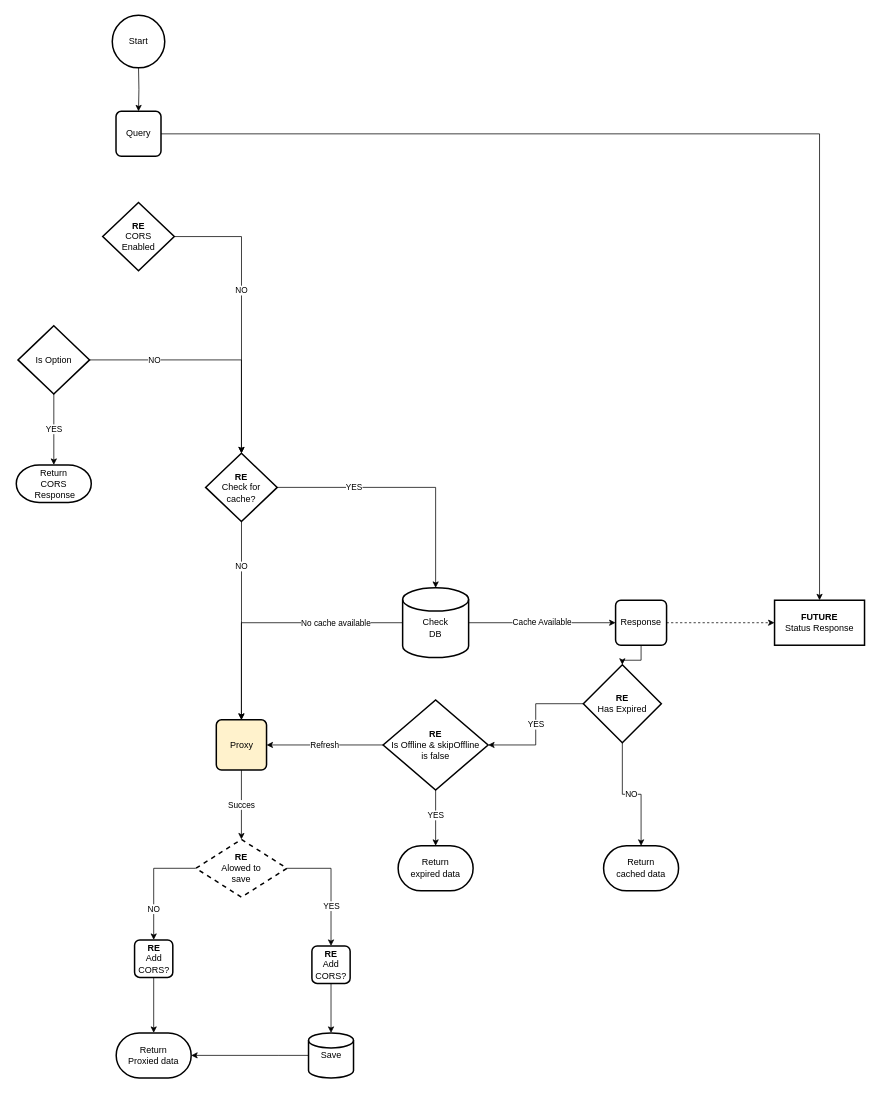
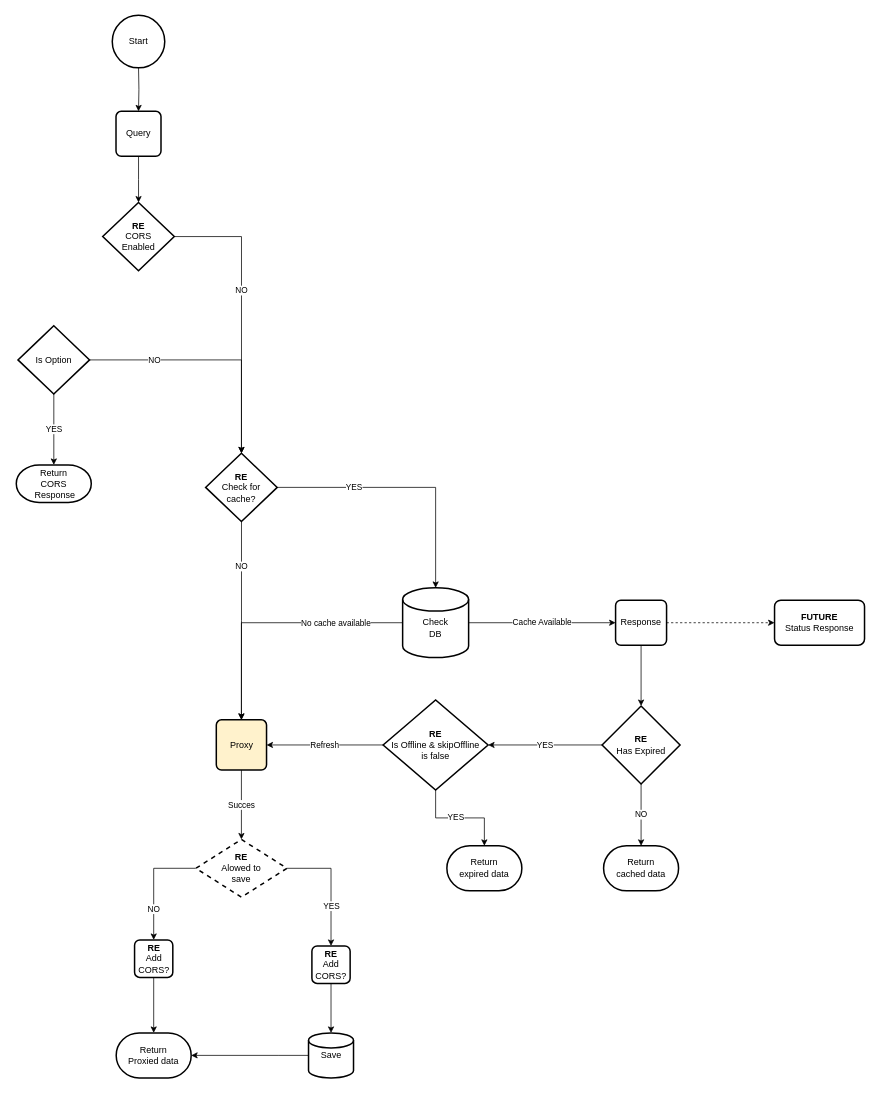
- <mxCell id="27" value="" style="edgeStyle=orthogonalEdgeStyle;rounded=0;orthogonalLoop=1;jettySize=auto;html=1;" parent="1" source="5" target="38" edge="1"><mxGeometry relative="1" as="geometry"><mxPoint x="184.75" y="346" as="sourcePoint" /><mxPoint x="184.75" y="648" as="targetPoint" /></mxGeometry></mxCell>
+ <mxCell id="27" value="" style="edgeStyle=orthogonalEdgeStyle;rounded=0;orthogonalLoop=1;jettySize=auto;html=1;" parent="1" source="5" target="26" edge="1"><mxGeometry relative="1" as="geometry"><mxPoint x="184.75" y="346" as="sourcePoint" /><mxPoint x="184.75" y="648" as="targetPoint" /></mxGeometry></mxCell>
- <mxCell id="38" value="&lt;b&gt;FUTURE&lt;/b&gt;&lt;br&gt;Status Response" style="whiteSpace=wrap;html=1;strokeWidth=2;arcSize=14;rounded=0;" parent="1" vertex="1"><mxGeometry x="1032" y="800" width="120" height="60" as="geometry" /></mxCell>
+ <mxCell id="38" value="&lt;b&gt;FUTURE&lt;/b&gt;&lt;br&gt;Status Response" style="whiteSpace=wrap;html=1;rounded=1;strokeWidth=2;arcSize=14;" parent="1" vertex="1"><mxGeometry x="1032" y="800" width="120" height="60" as="geometry" /></mxCell>
- <mxCell id="16" value="&lt;b&gt;RE&lt;/b&gt;&lt;br&gt;Has Expired" style="rhombus;whiteSpace=wrap;html=1;rounded=1;strokeWidth=2;arcSize=0;" parent="1" vertex="1"><mxGeometry x="777" y="886" width="104" height="104" as="geometry" /></mxCell>
+ <mxCell id="16" value="&lt;b&gt;RE&lt;/b&gt;&lt;br&gt;Has Expired" style="rhombus;whiteSpace=wrap;html=1;rounded=1;strokeWidth=2;arcSize=0;" parent="1" vertex="1"><mxGeometry x="802" y="941" width="104" height="104" as="geometry" /></mxCell>
- <mxCell id="22" value="&lt;div&gt;Return&lt;/div&gt;&lt;div&gt; expired data&lt;br&gt;&lt;/div&gt;" style="strokeWidth=2;html=1;shape=mxgraph.flowchart.terminator;whiteSpace=wrap;" parent="1" vertex="1"><mxGeometry x="530" y="1127.49" width="100" height="60" as="geometry" /></mxCell>
+ <mxCell id="22" value="&lt;div&gt;Return&lt;/div&gt;&lt;div&gt; expired data&lt;br&gt;&lt;/div&gt;" style="strokeWidth=2;html=1;shape=mxgraph.flowchart.terminator;whiteSpace=wrap;" parent="1" vertex="1"><mxGeometry x="595" y="1127.49" width="100" height="60" as="geometry" /></mxCell>
